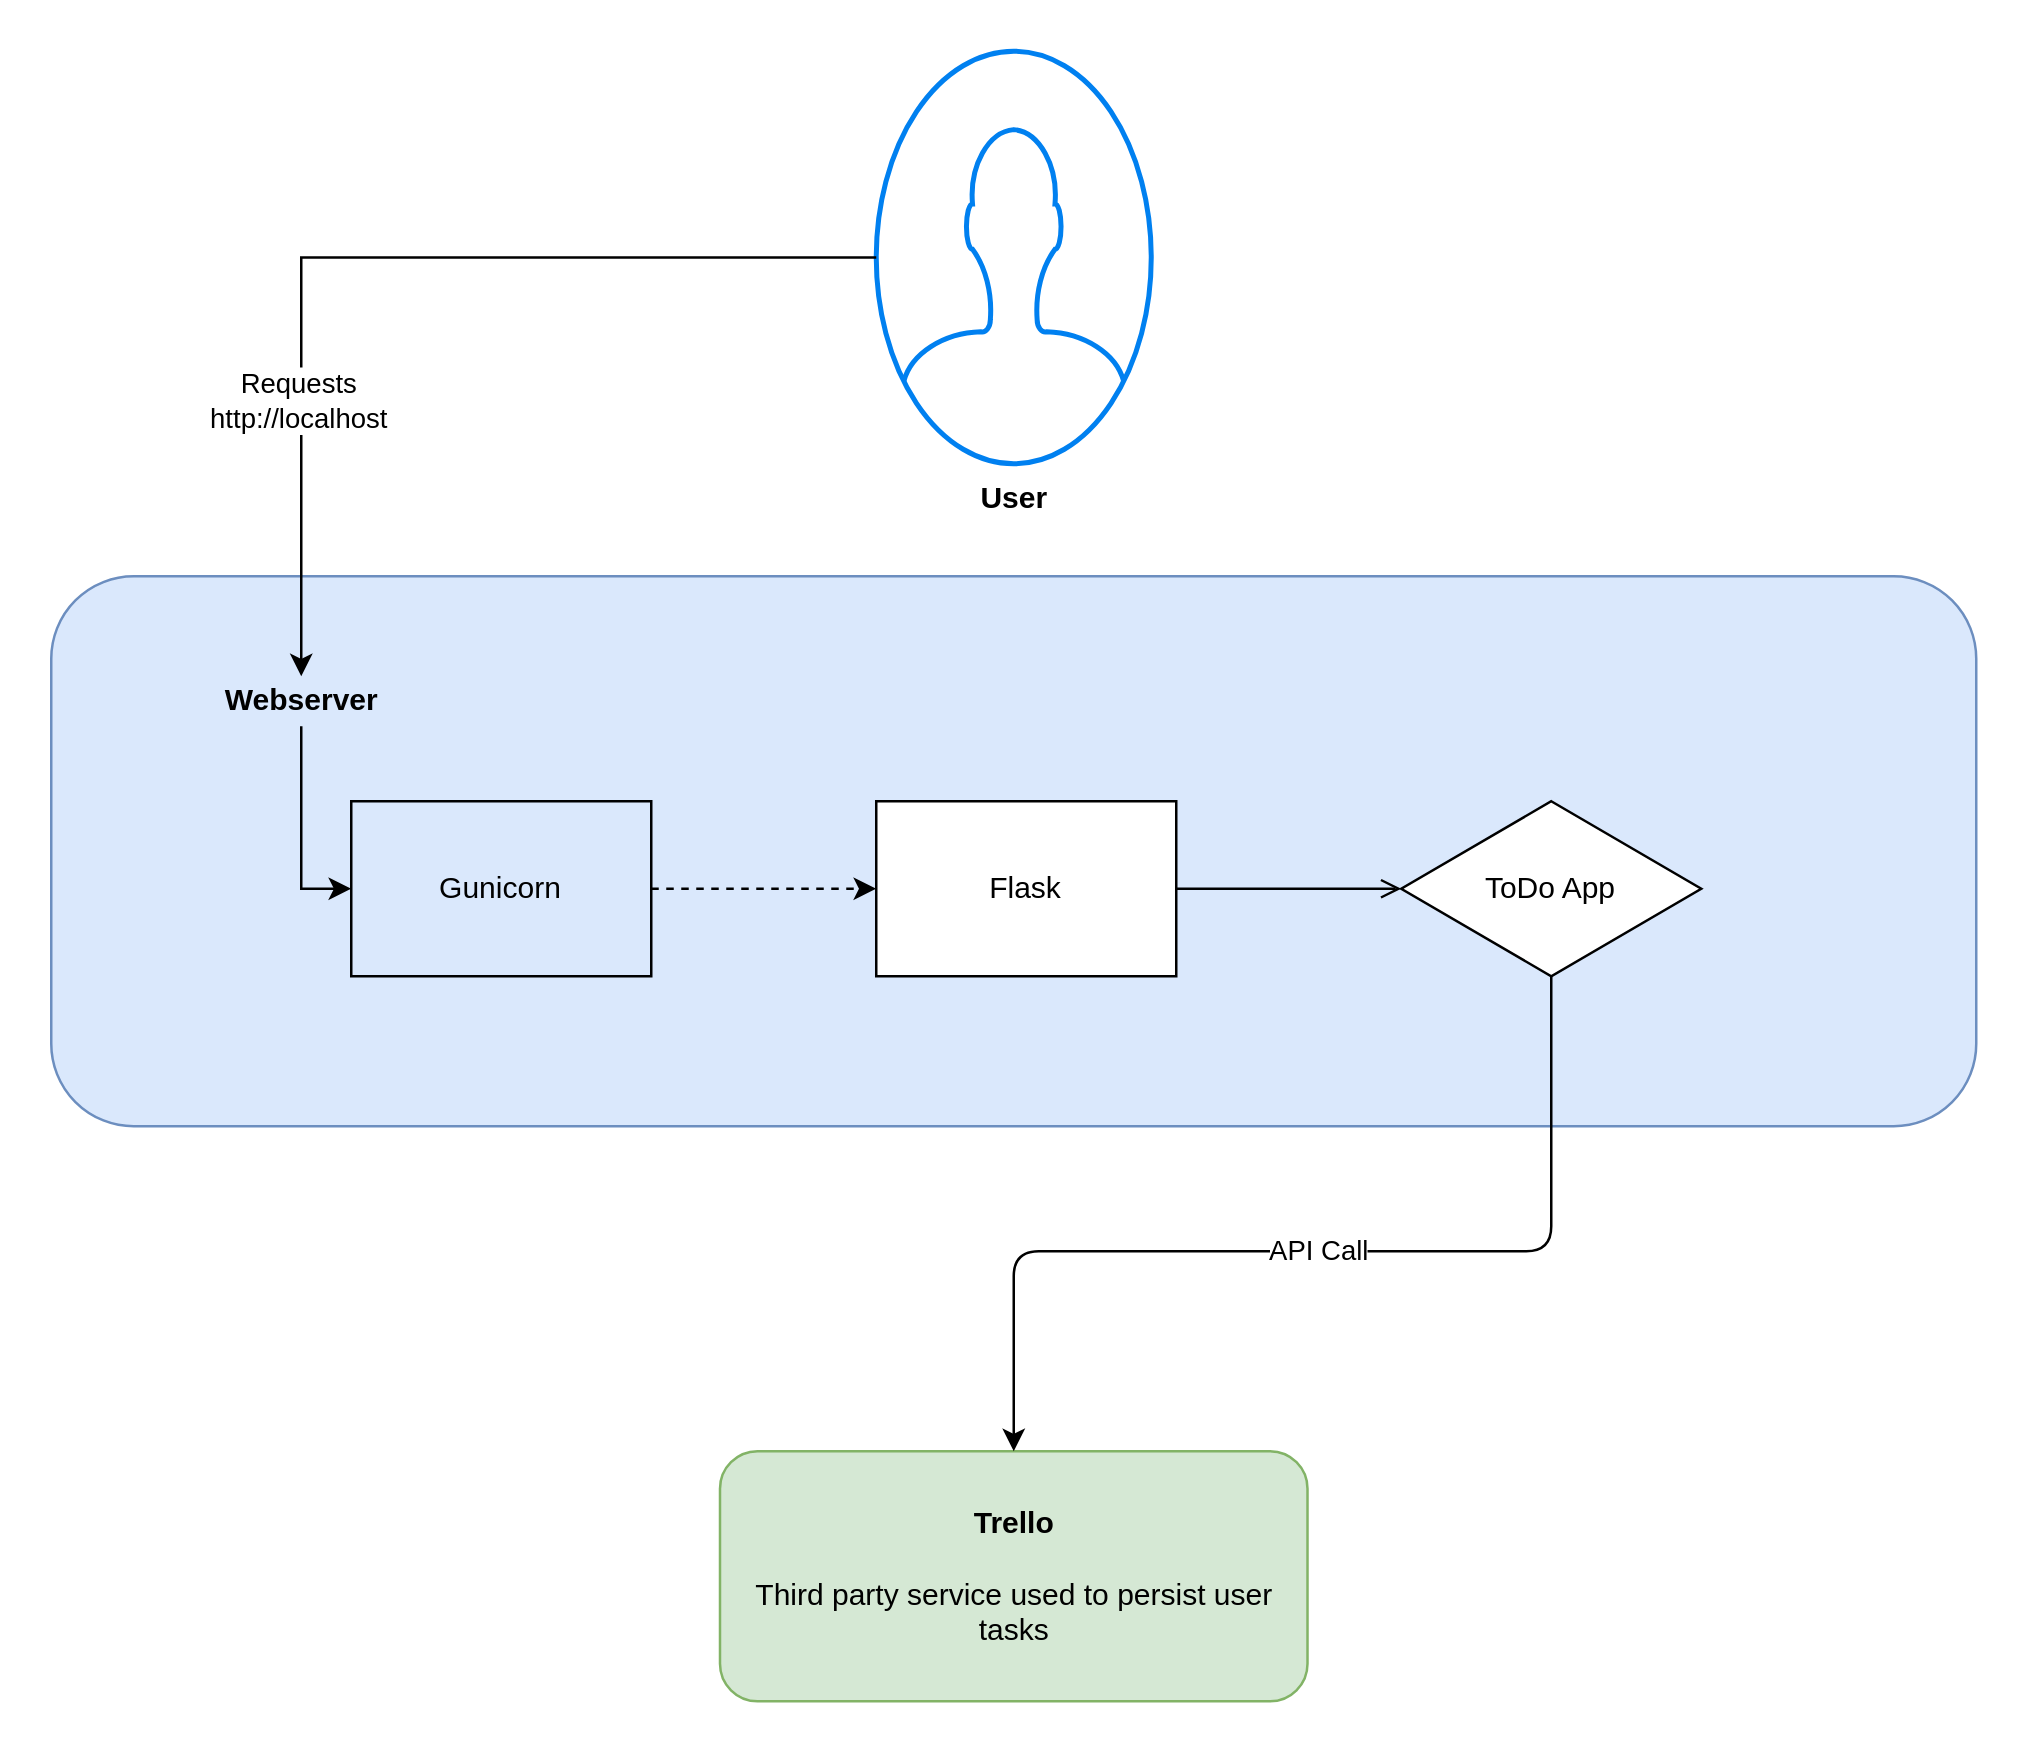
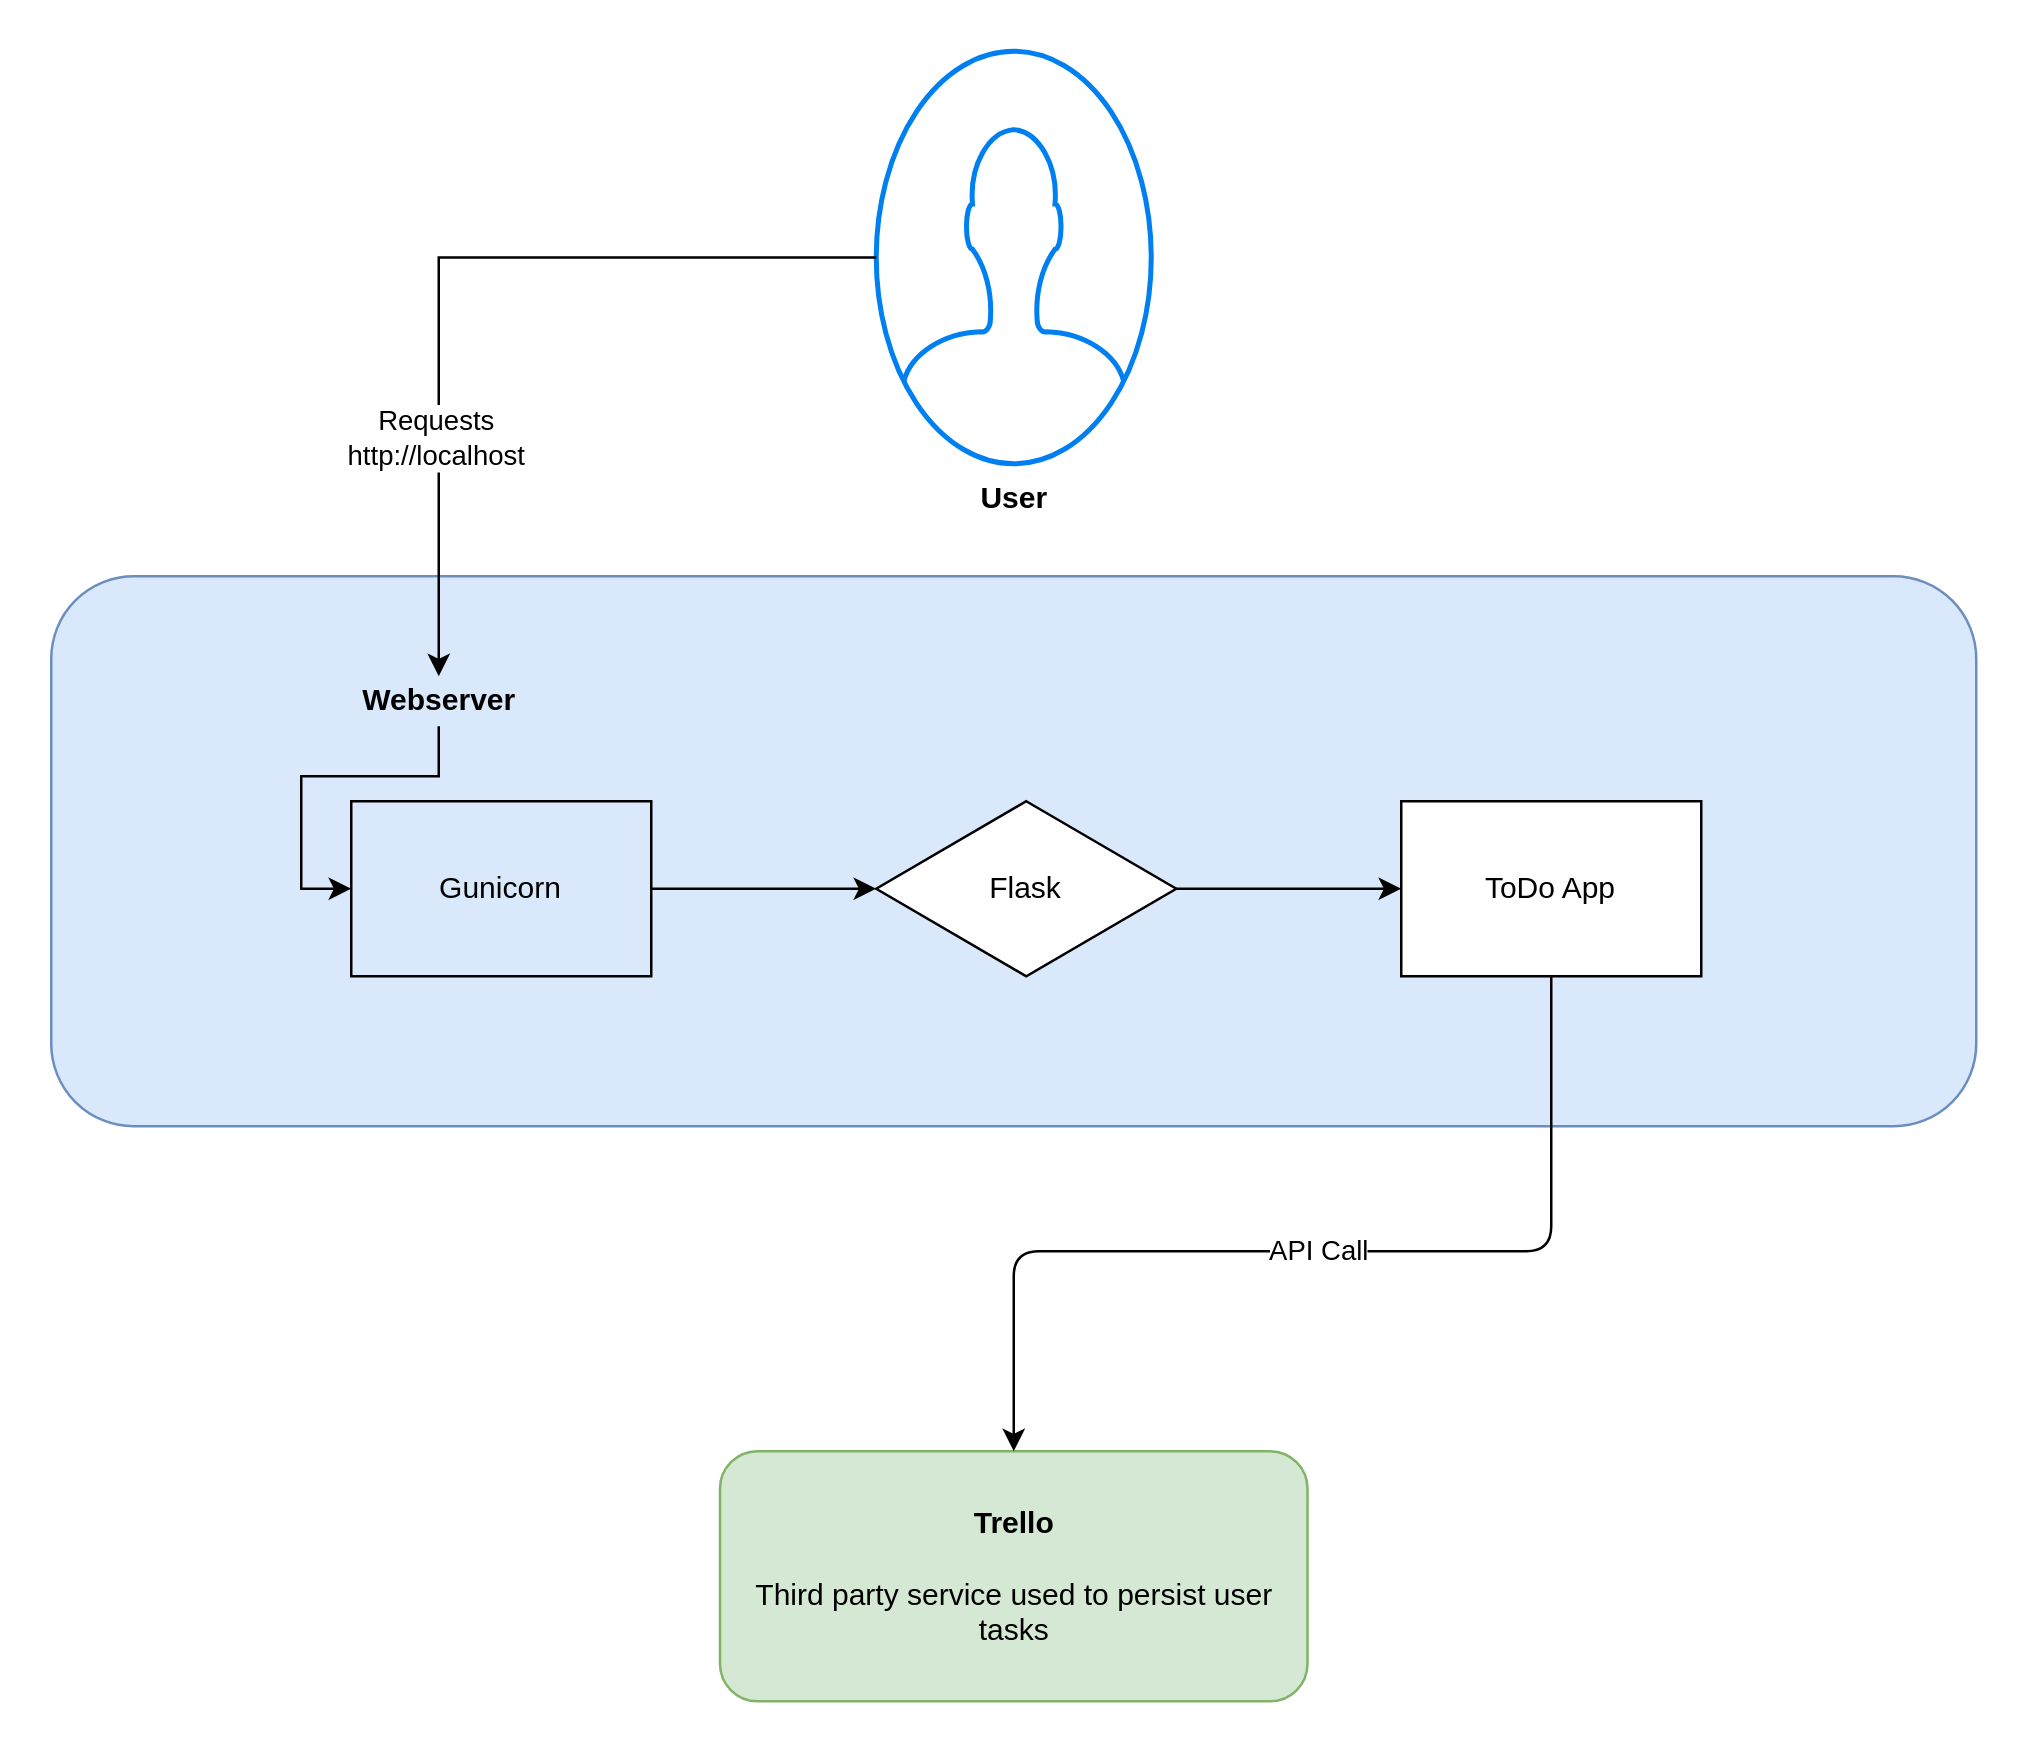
- <mxCell id="7" value="&lt;b&gt;Webserver&lt;/b&gt;" style="text;html=1;resizable=0;autosize=1;align=center;verticalAlign=middle;points=[];fillColor=none;strokeColor=none;rounded=0;" parent="1" vertex="1"><mxGeometry x="80" y="270" width="80" height="20" as="geometry" /></mxCell>
+ <mxCell id="7" value="&lt;b&gt;Webserver&lt;/b&gt;" style="text;html=1;resizable=0;autosize=1;align=center;verticalAlign=middle;points=[];fillColor=none;strokeColor=none;rounded=0;" parent="1" vertex="1"><mxGeometry x="135" y="270" width="80" height="20" as="geometry" /></mxCell>
- <mxCell id="12" value="" style="endArrow=classic;html=1;exitX=1;exitY=0.5;exitDx=0;exitDy=0;dashed=1;" parent="1" source="10" target="5" edge="1"><mxGeometry width="50" height="50" relative="1" as="geometry"><mxPoint x="260" y="360" as="sourcePoint" /><mxPoint x="310" y="310" as="targetPoint" /></mxGeometry></mxCell>
+ <mxCell id="12" value="" style="endArrow=classic;html=1;exitX=1;exitY=0.5;exitDx=0;exitDy=0;" parent="1" source="10" target="5" edge="1"><mxGeometry width="50" height="50" relative="1" as="geometry"><mxPoint x="260" y="360" as="sourcePoint" /><mxPoint x="310" y="310" as="targetPoint" /></mxGeometry></mxCell>
- <mxCell id="5" value="Flask" style="rounded=0;whiteSpace=wrap;html=1;" parent="1" vertex="1"><mxGeometry x="350" y="320" width="120" height="70" as="geometry" /></mxCell>
+ <mxCell id="5" value="Flask" style="rhombus;whiteSpace=wrap;html=1;" parent="1" vertex="1"><mxGeometry x="350" y="320" width="120" height="70" as="geometry" /></mxCell>
- <mxCell id="13" value="" style="endArrow=open;html=1;exitX=1;exitY=0.5;exitDx=0;exitDy=0;" parent="1" source="5" target="11" edge="1"><mxGeometry width="50" height="50" relative="1" as="geometry"><mxPoint x="370" y="370" as="sourcePoint" /><mxPoint x="420" y="320" as="targetPoint" /></mxGeometry></mxCell>
+ <mxCell id="13" value="" style="endArrow=classic;html=1;exitX=1;exitY=0.5;exitDx=0;exitDy=0;" parent="1" source="5" target="11" edge="1"><mxGeometry width="50" height="50" relative="1" as="geometry"><mxPoint x="370" y="370" as="sourcePoint" /><mxPoint x="420" y="320" as="targetPoint" /></mxGeometry></mxCell>
- <mxCell id="11" value="ToDo App" style="rhombus;whiteSpace=wrap;html=1;" parent="1" vertex="1"><mxGeometry x="560" y="320" width="120" height="70" as="geometry" /></mxCell>
+ <mxCell id="11" value="ToDo App" style="rounded=0;whiteSpace=wrap;html=1;" parent="1" vertex="1"><mxGeometry x="560" y="320" width="120" height="70" as="geometry" /></mxCell>
